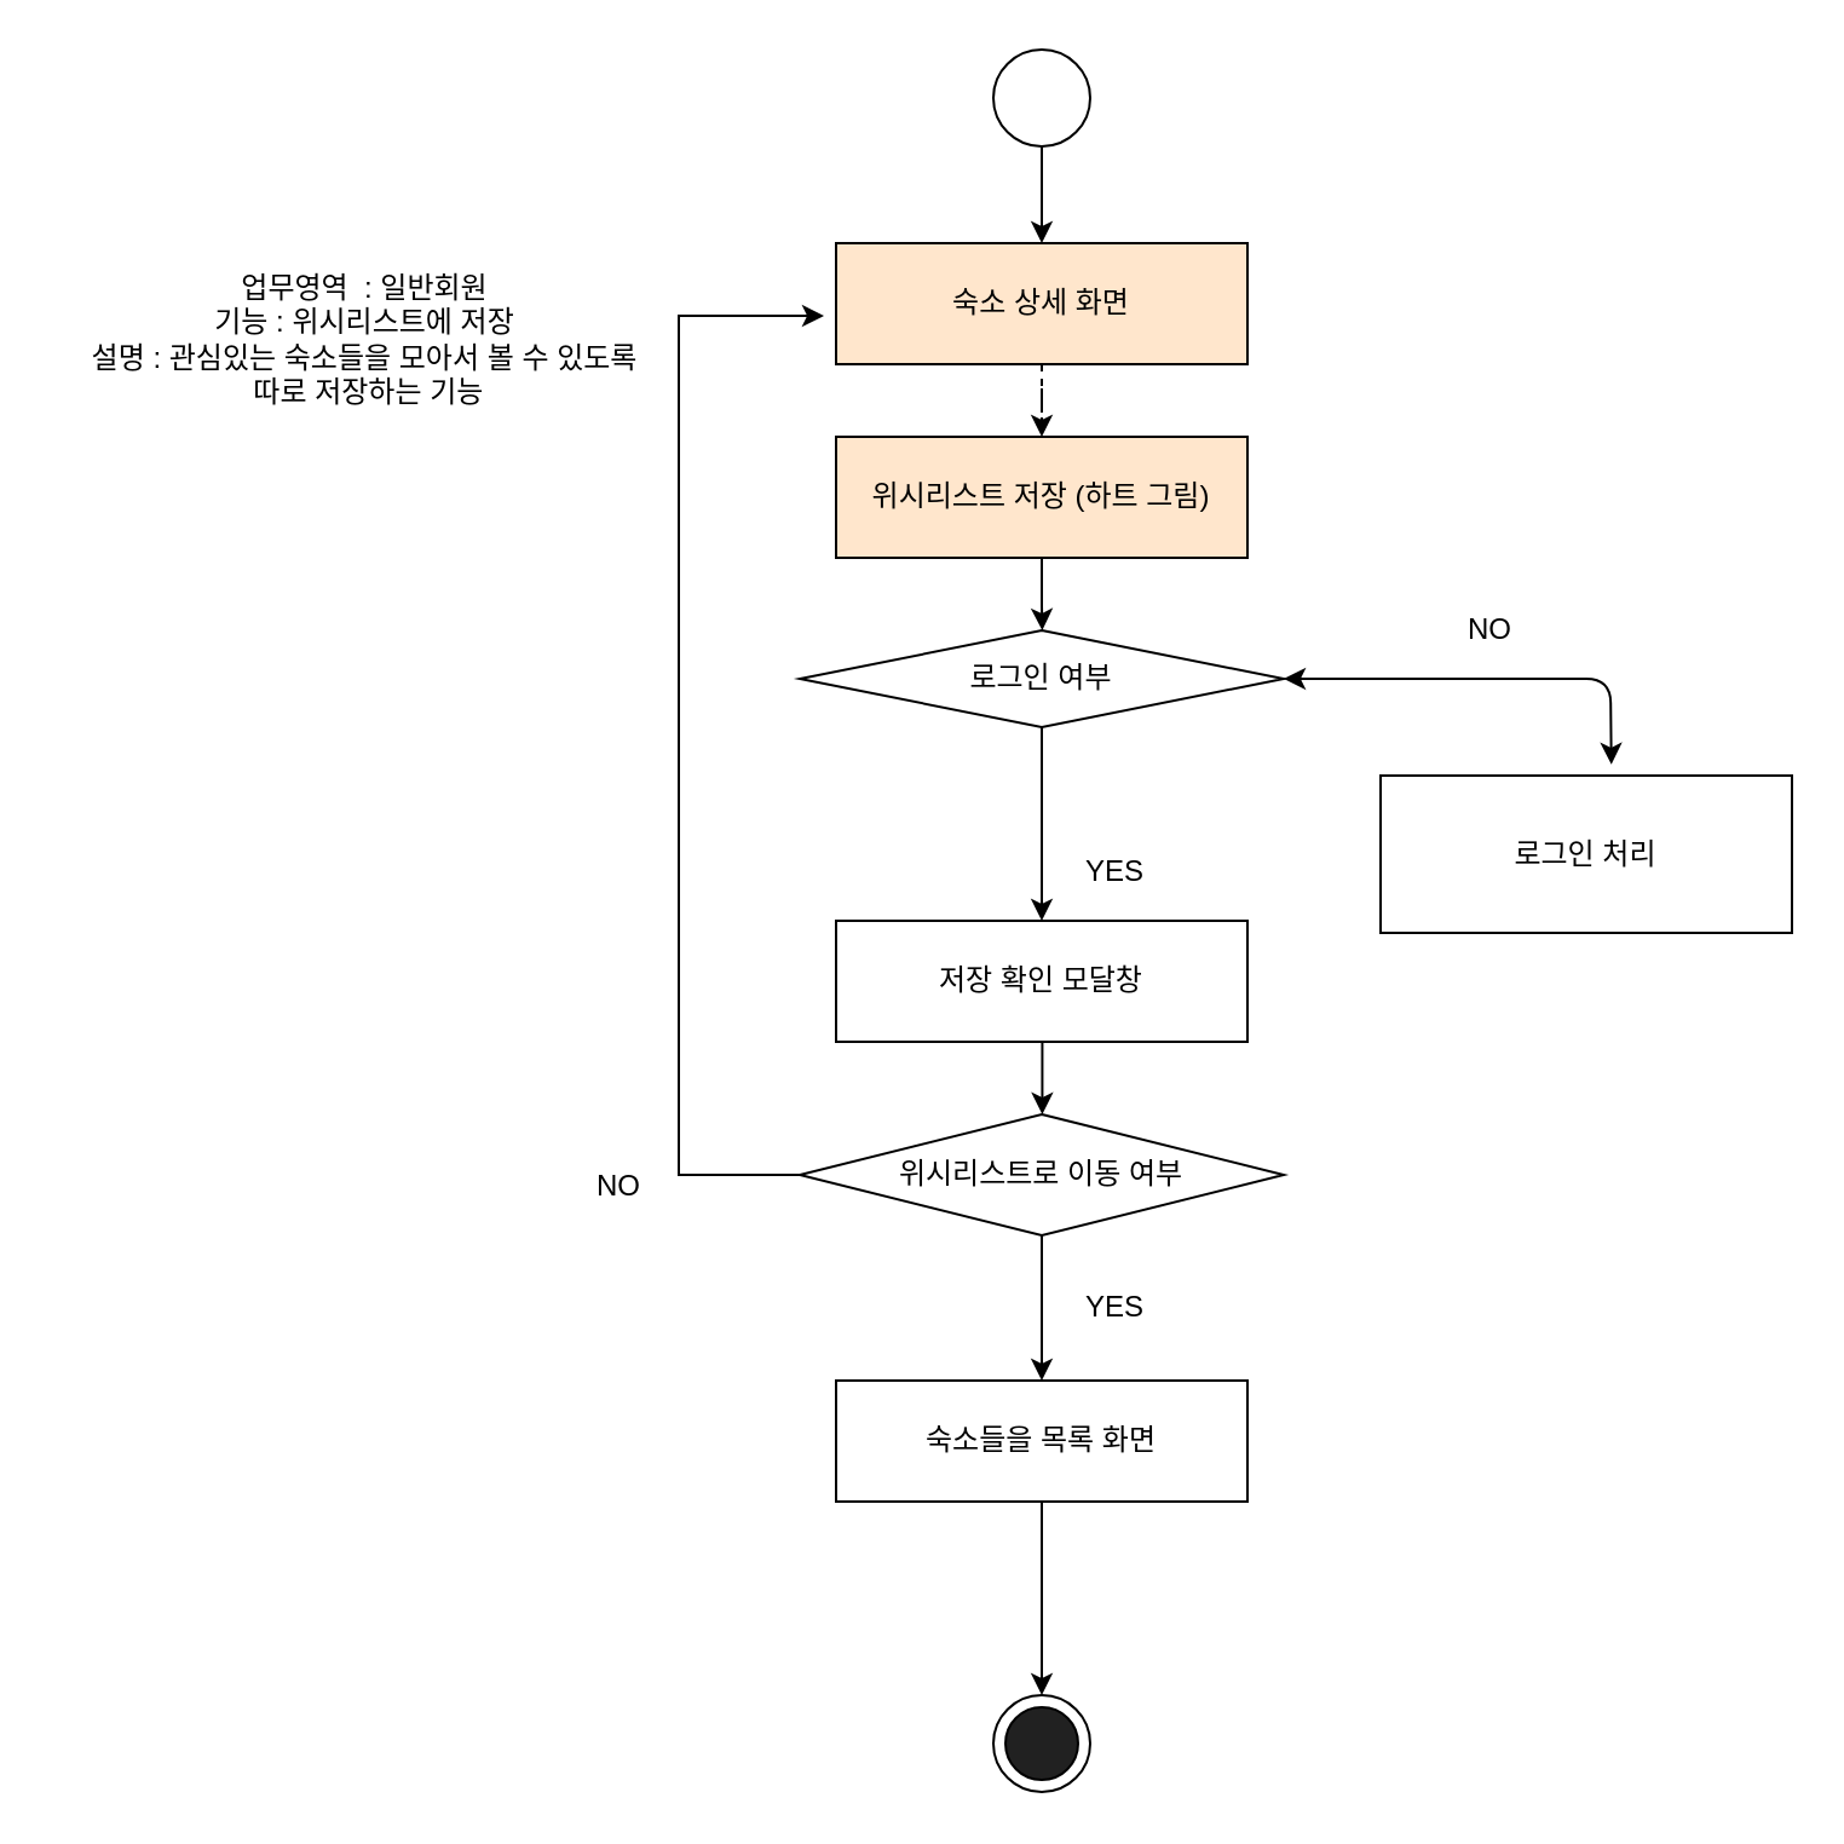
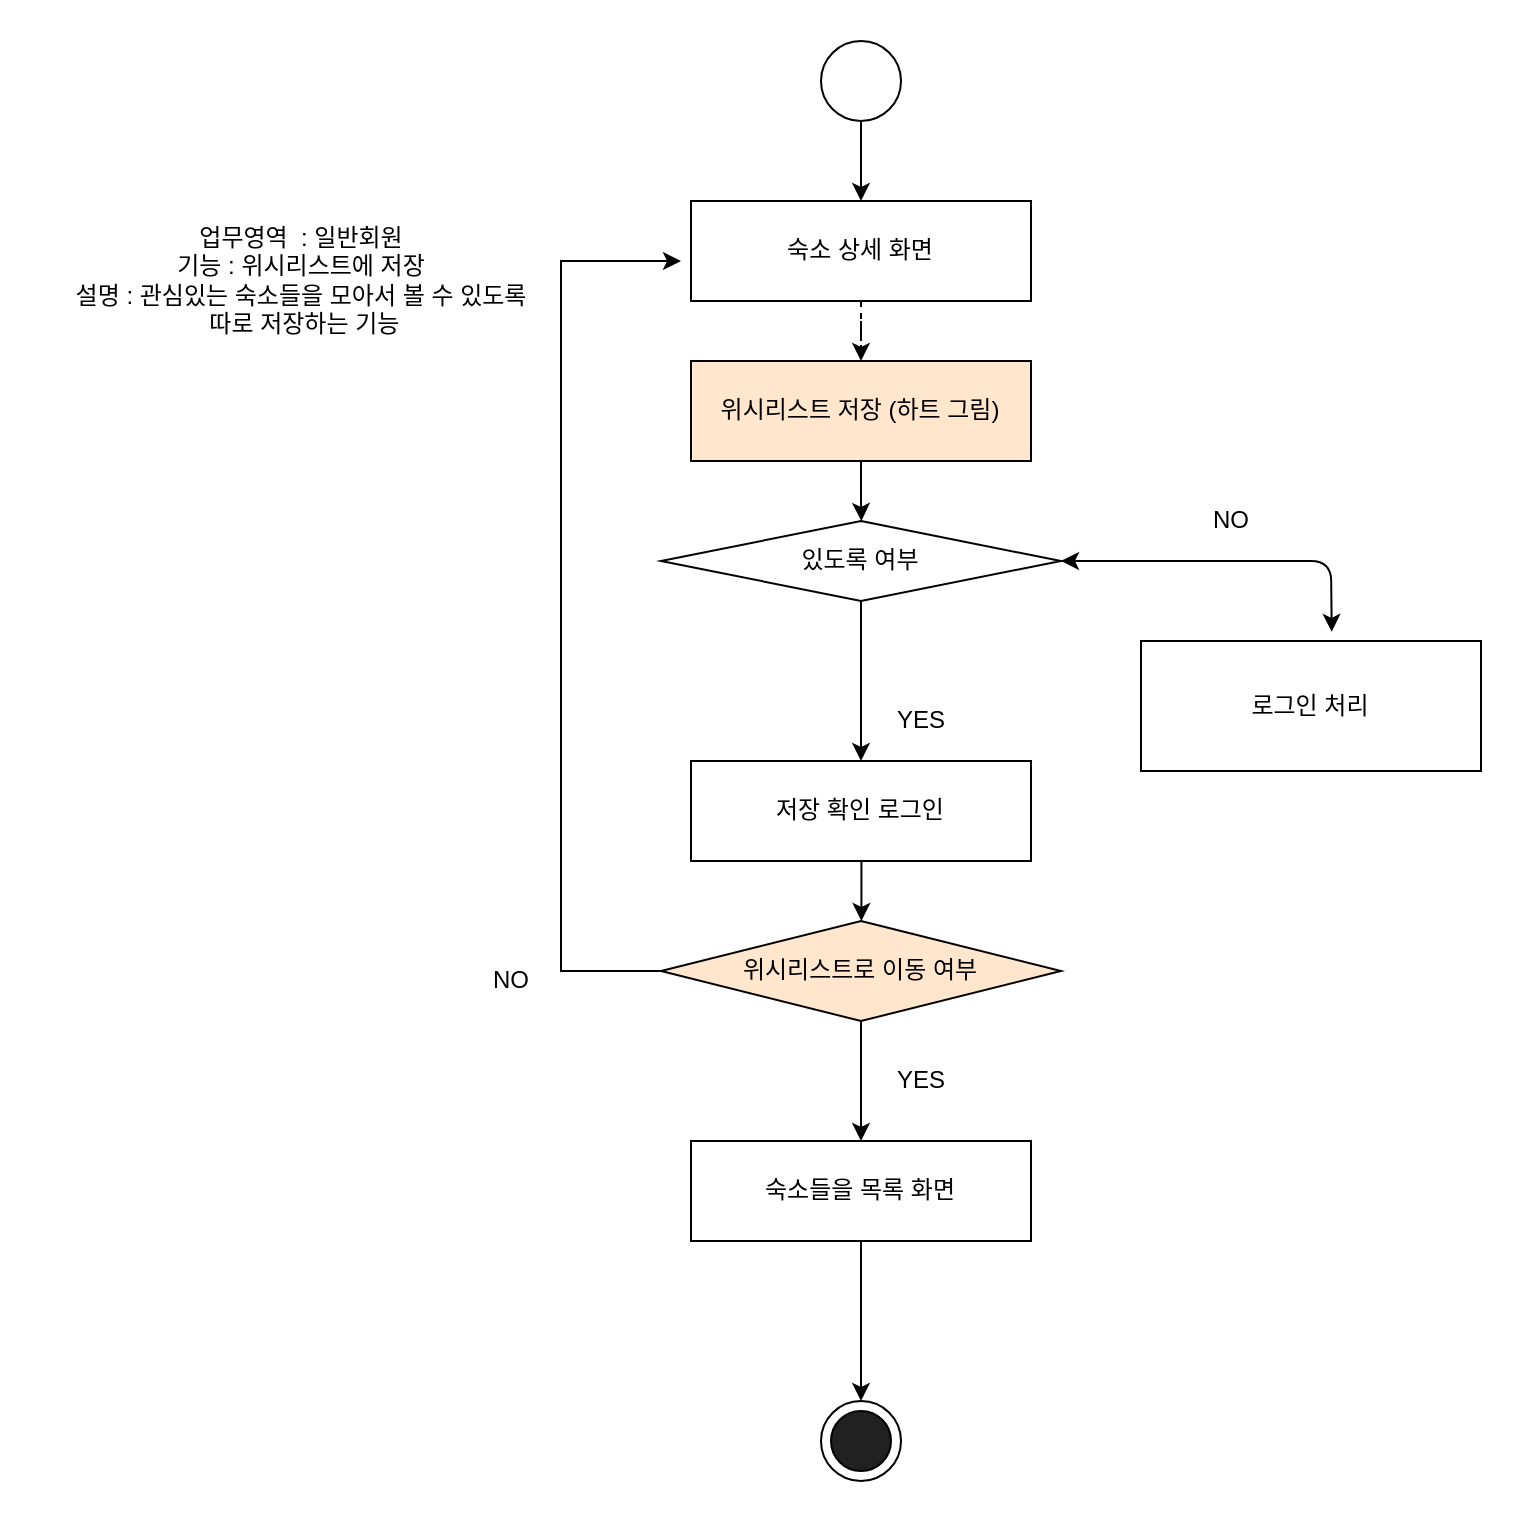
- <mxCell id="5" value="숙소 상세 화면" style="rounded=0;whiteSpace=wrap;html=1;fillColor=#ffe6cc;" parent="1" vertex="1"><mxGeometry x="345" y="100" width="170" height="50" as="geometry" /></mxCell>
+ <mxCell id="5" value="숙소 상세 화면" style="rounded=0;whiteSpace=wrap;html=1;" parent="1" vertex="1"><mxGeometry x="345" y="100" width="170" height="50" as="geometry" /></mxCell>
- <mxCell id="9" value="로그인 여부" style="rhombus;whiteSpace=wrap;html=1;" parent="1" vertex="1"><mxGeometry x="330" y="260" width="200" height="40" as="geometry" /></mxCell>
+ <mxCell id="9" value="있도록 여부" style="rhombus;whiteSpace=wrap;html=1;" parent="1" vertex="1"><mxGeometry x="330" y="260" width="200" height="40" as="geometry" /></mxCell>
- <mxCell id="10" value="저장 확인 모달창" style="rounded=0;whiteSpace=wrap;html=1;" parent="1" vertex="1"><mxGeometry x="345" y="380" width="170" height="50" as="geometry" /></mxCell>
+ <mxCell id="10" value="저장 확인 로그인" style="rounded=0;whiteSpace=wrap;html=1;" parent="1" vertex="1"><mxGeometry x="345" y="380" width="170" height="50" as="geometry" /></mxCell>
- <mxCell id="22" value="위시리스트로 이동 여부" style="rhombus;whiteSpace=wrap;html=1;" vertex="1" parent="1"><mxGeometry x="330" y="460" width="200" height="50" as="geometry" /></mxCell>
+ <mxCell id="22" value="위시리스트로 이동 여부" style="rhombus;whiteSpace=wrap;html=1;fillColor=#ffe6cc;" vertex="1" parent="1"><mxGeometry x="330" y="460" width="200" height="50" as="geometry" /></mxCell>
